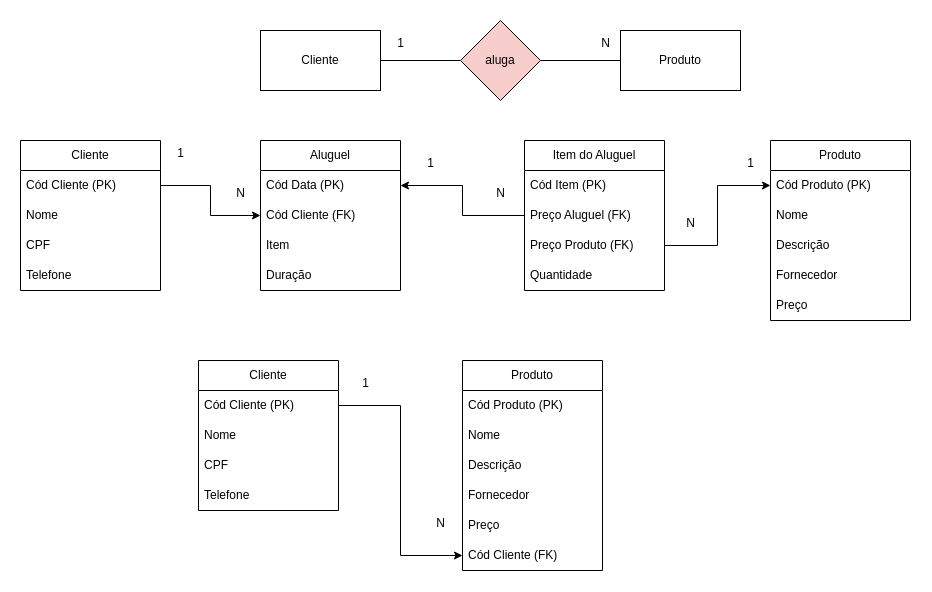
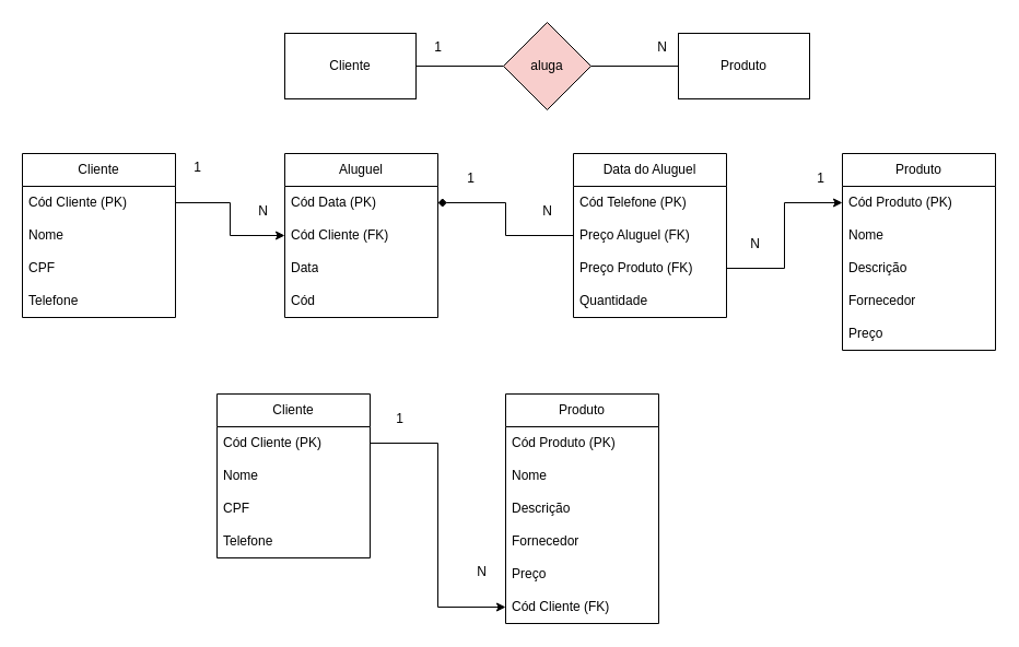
- <mxCell id="20" value="Item do Aluguel" style="swimlane;fontStyle=0;childLayout=stackLayout;horizontal=1;startSize=30;horizontalStack=0;resizeParent=1;resizeParentMax=0;resizeLast=0;collapsible=1;marginBottom=0;whiteSpace=wrap;html=1;" vertex="1" parent="1"><mxGeometry x="524" y="140" width="140" height="150" as="geometry" /></mxCell>
+ <mxCell id="20" value="Data do Aluguel" style="swimlane;fontStyle=0;childLayout=stackLayout;horizontal=1;startSize=30;horizontalStack=0;resizeParent=1;resizeParentMax=0;resizeLast=0;collapsible=1;marginBottom=0;whiteSpace=wrap;html=1;" vertex="1" parent="1"><mxGeometry x="524" y="140" width="140" height="150" as="geometry" /></mxCell>
- <mxCell id="33" style="edgeStyle=orthogonalEdgeStyle;rounded=0;orthogonalLoop=1;jettySize=auto;html=1;exitX=0;exitY=0.5;exitDx=0;exitDy=0;" edge="1" parent="1" source="22" target="27"><mxGeometry relative="1" as="geometry" /></mxCell>
+ <mxCell id="33" style="edgeStyle=orthogonalEdgeStyle;rounded=0;orthogonalLoop=1;jettySize=auto;html=1;exitX=0;exitY=0.5;exitDx=0;exitDy=0;endArrow=diamond;" edge="1" parent="1" source="22" target="27"><mxGeometry relative="1" as="geometry" /></mxCell>
- <mxCell id="21" value="Cód Item (PK)" style="text;strokeColor=none;fillColor=none;align=left;verticalAlign=middle;spacingLeft=4;spacingRight=4;overflow=hidden;points=[[0,0.5],[1,0.5]];portConstraint=eastwest;rotatable=0;whiteSpace=wrap;html=1;" vertex="1" parent="20"><mxGeometry y="30" width="140" height="30" as="geometry" /></mxCell>
+ <mxCell id="21" value="Cód Telefone (PK)" style="text;strokeColor=none;fillColor=none;align=left;verticalAlign=middle;spacingLeft=4;spacingRight=4;overflow=hidden;points=[[0,0.5],[1,0.5]];portConstraint=eastwest;rotatable=0;whiteSpace=wrap;html=1;" vertex="1" parent="20"><mxGeometry y="30" width="140" height="30" as="geometry" /></mxCell>
- <mxCell id="29" value="Item" style="text;strokeColor=none;fillColor=none;align=left;verticalAlign=middle;spacingLeft=4;spacingRight=4;overflow=hidden;points=[[0,0.5],[1,0.5]];portConstraint=eastwest;rotatable=0;whiteSpace=wrap;html=1;" vertex="1" parent="26"><mxGeometry y="90" width="140" height="30" as="geometry" /></mxCell>
+ <mxCell id="29" value="Data" style="text;strokeColor=none;fillColor=none;align=left;verticalAlign=middle;spacingLeft=4;spacingRight=4;overflow=hidden;points=[[0,0.5],[1,0.5]];portConstraint=eastwest;rotatable=0;whiteSpace=wrap;html=1;" vertex="1" parent="26"><mxGeometry y="90" width="140" height="30" as="geometry" /></mxCell>
- <mxCell id="30" value="Duração" style="text;strokeColor=none;fillColor=none;align=left;verticalAlign=middle;spacingLeft=4;spacingRight=4;overflow=hidden;points=[[0,0.5],[1,0.5]];portConstraint=eastwest;rotatable=0;whiteSpace=wrap;html=1;" vertex="1" parent="26"><mxGeometry y="120" width="140" height="30" as="geometry" /></mxCell>
+ <mxCell id="30" value="Cód" style="text;strokeColor=none;fillColor=none;align=left;verticalAlign=middle;spacingLeft=4;spacingRight=4;overflow=hidden;points=[[0,0.5],[1,0.5]];portConstraint=eastwest;rotatable=0;whiteSpace=wrap;html=1;" vertex="1" parent="26"><mxGeometry y="120" width="140" height="30" as="geometry" /></mxCell>
